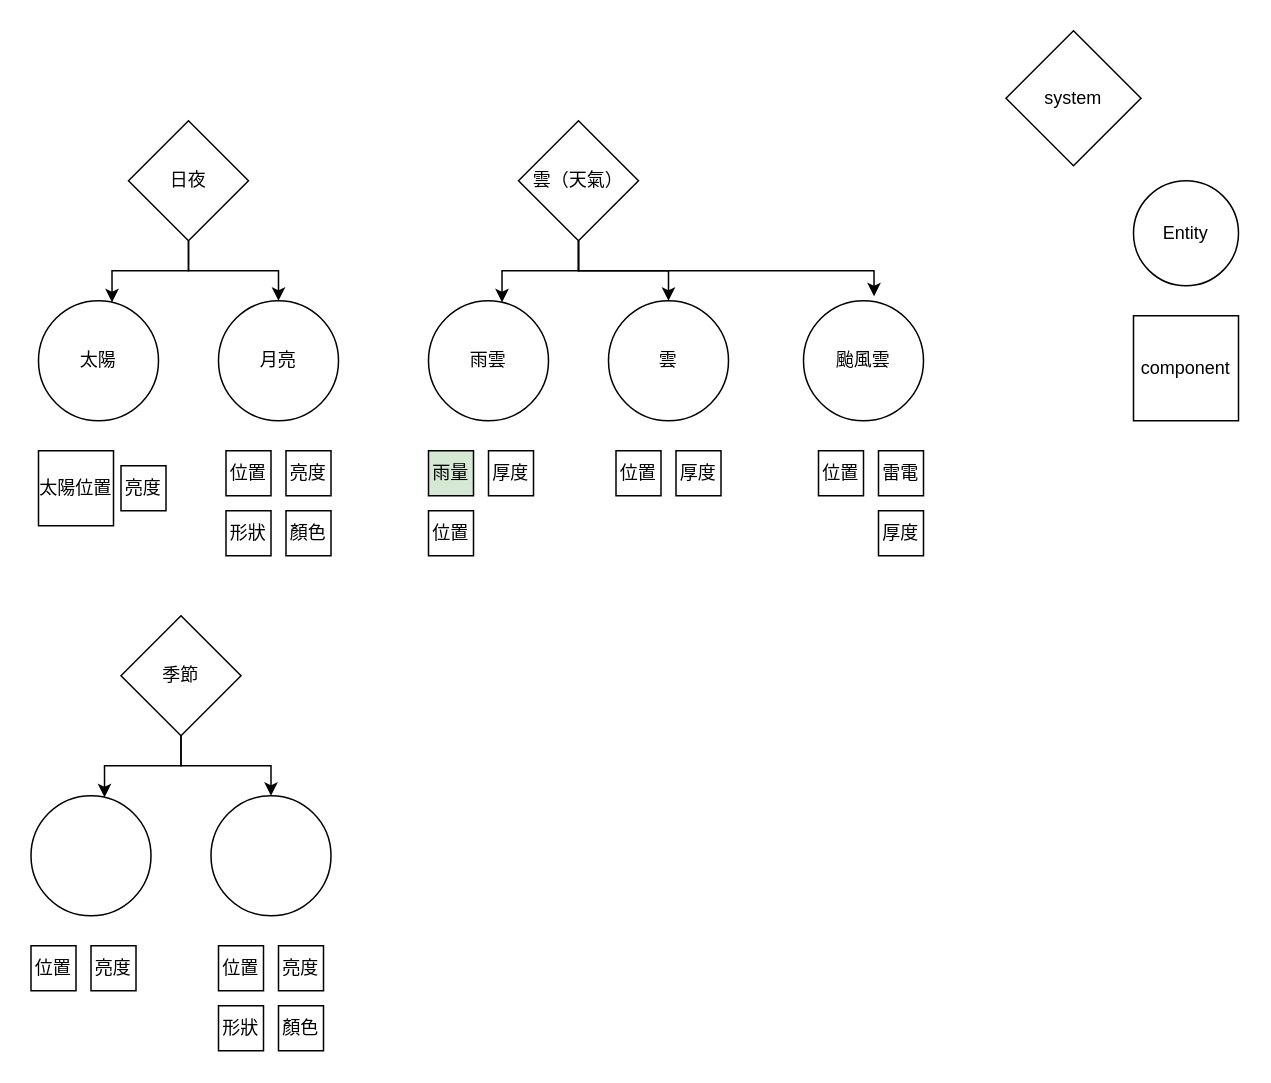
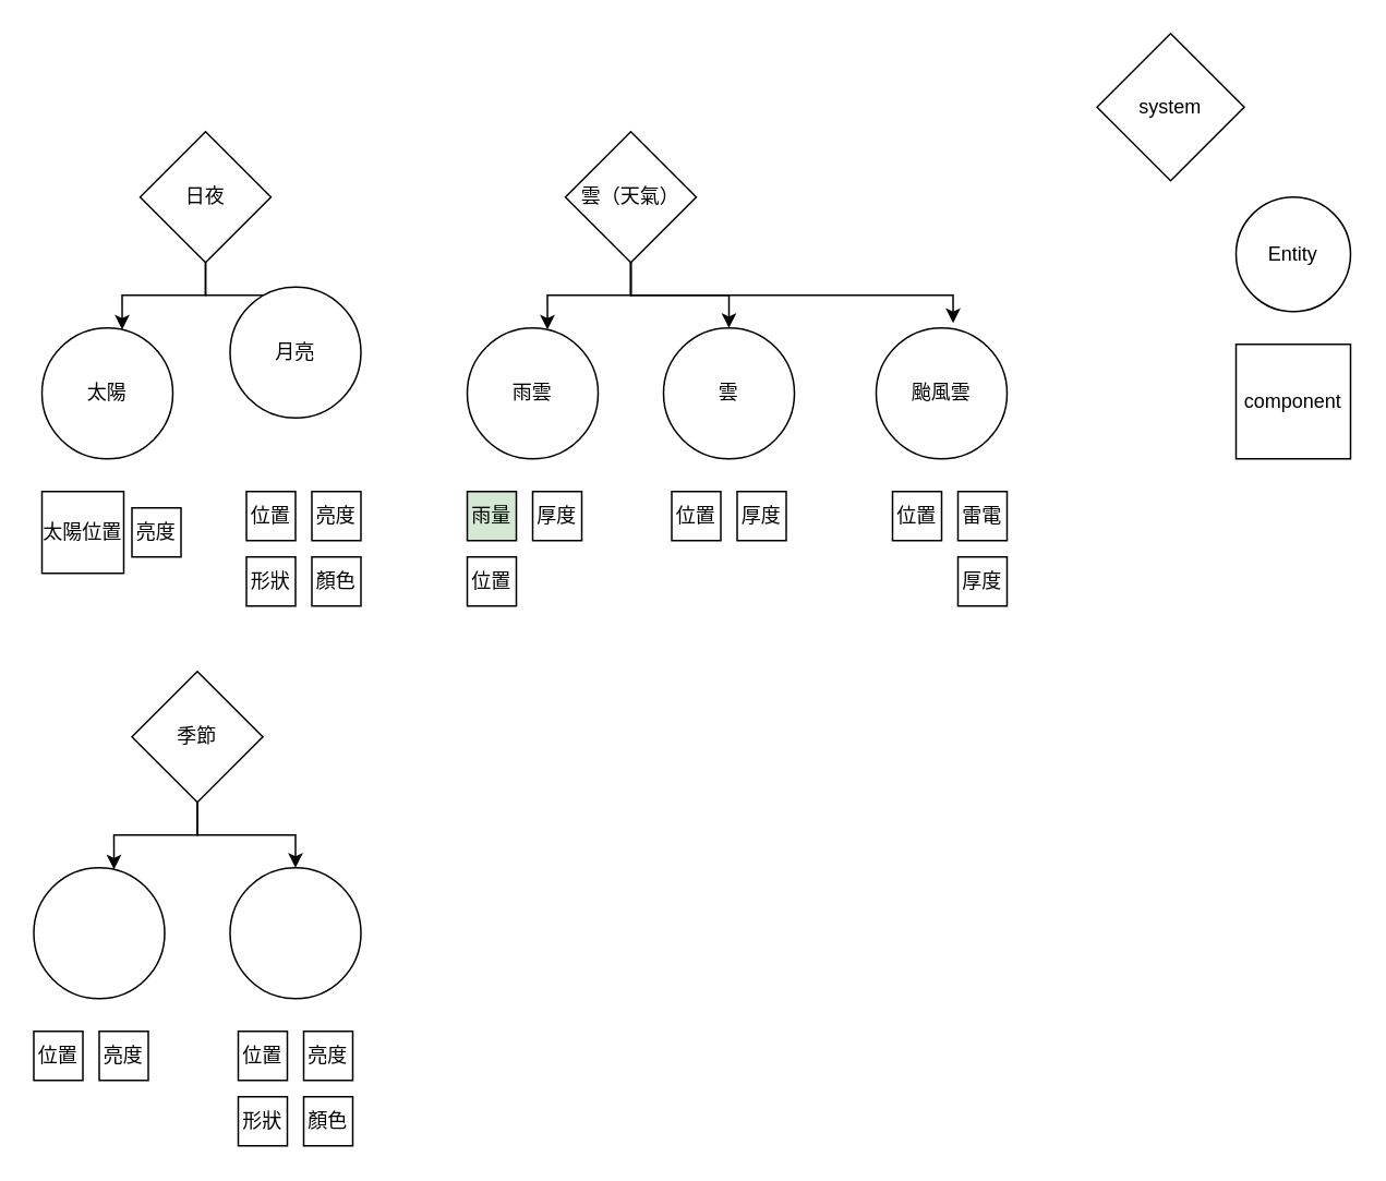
- <mxCell id="6" value="月亮" style="ellipse;whiteSpace=wrap;html=1;aspect=fixed;" vertex="1" parent="1"><mxGeometry x="145" y="200" width="80" height="80" as="geometry" /></mxCell>
+ <mxCell id="6" value="月亮" style="ellipse;whiteSpace=wrap;html=1;aspect=fixed;" vertex="1" parent="1"><mxGeometry x="140" y="175" width="80" height="80" as="geometry" /></mxCell>
